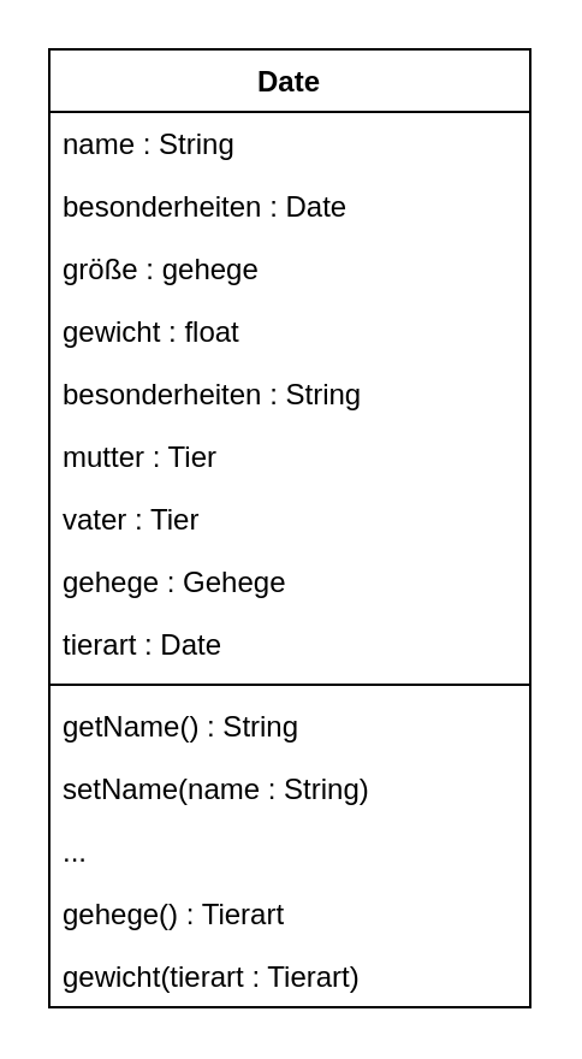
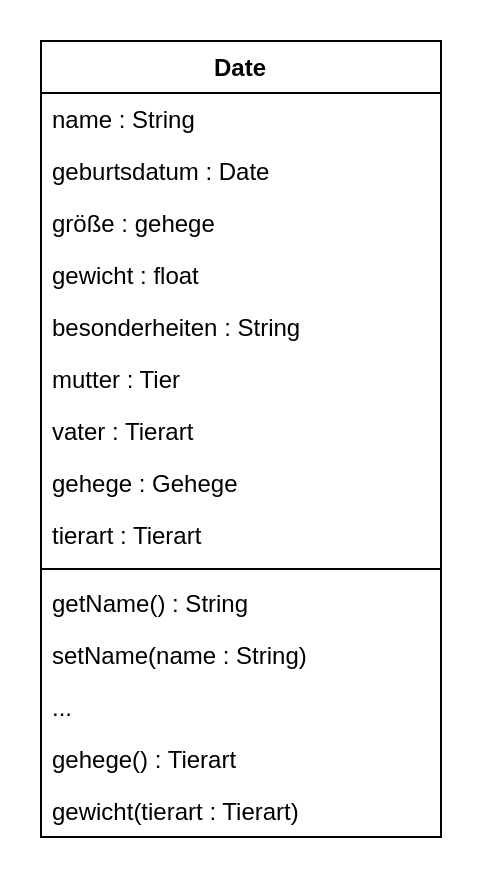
- <mxCell id="4" value="besonderheiten : Date" style="text;strokeColor=none;fillColor=none;align=left;verticalAlign=top;spacingLeft=4;spacingRight=4;overflow=hidden;rotatable=0;points=[[0,0.5],[1,0.5]];portConstraint=eastwest;" parent="2" vertex="1"><mxGeometry y="52" width="200" height="26" as="geometry" /></mxCell>
+ <mxCell id="4" value="geburtsdatum : Date" style="text;strokeColor=none;fillColor=none;align=left;verticalAlign=top;spacingLeft=4;spacingRight=4;overflow=hidden;rotatable=0;points=[[0,0.5],[1,0.5]];portConstraint=eastwest;" parent="2" vertex="1"><mxGeometry y="52" width="200" height="26" as="geometry" /></mxCell>
- <mxCell id="9" value="vater : Tier" style="text;strokeColor=none;fillColor=none;align=left;verticalAlign=top;spacingLeft=4;spacingRight=4;overflow=hidden;rotatable=0;points=[[0,0.5],[1,0.5]];portConstraint=eastwest;" parent="2" vertex="1"><mxGeometry y="182" width="200" height="26" as="geometry" /></mxCell>
+ <mxCell id="9" value="vater : Tierart" style="text;strokeColor=none;fillColor=none;align=left;verticalAlign=top;spacingLeft=4;spacingRight=4;overflow=hidden;rotatable=0;points=[[0,0.5],[1,0.5]];portConstraint=eastwest;" parent="2" vertex="1"><mxGeometry y="182" width="200" height="26" as="geometry" /></mxCell>
- <mxCell id="11" value="tierart : Date" style="text;strokeColor=none;fillColor=none;align=left;verticalAlign=top;spacingLeft=4;spacingRight=4;overflow=hidden;rotatable=0;points=[[0,0.5],[1,0.5]];portConstraint=eastwest;" parent="2" vertex="1"><mxGeometry y="234" width="200" height="26" as="geometry" /></mxCell>
+ <mxCell id="11" value="tierart : Tierart" style="text;strokeColor=none;fillColor=none;align=left;verticalAlign=top;spacingLeft=4;spacingRight=4;overflow=hidden;rotatable=0;points=[[0,0.5],[1,0.5]];portConstraint=eastwest;" parent="2" vertex="1"><mxGeometry y="234" width="200" height="26" as="geometry" /></mxCell>
